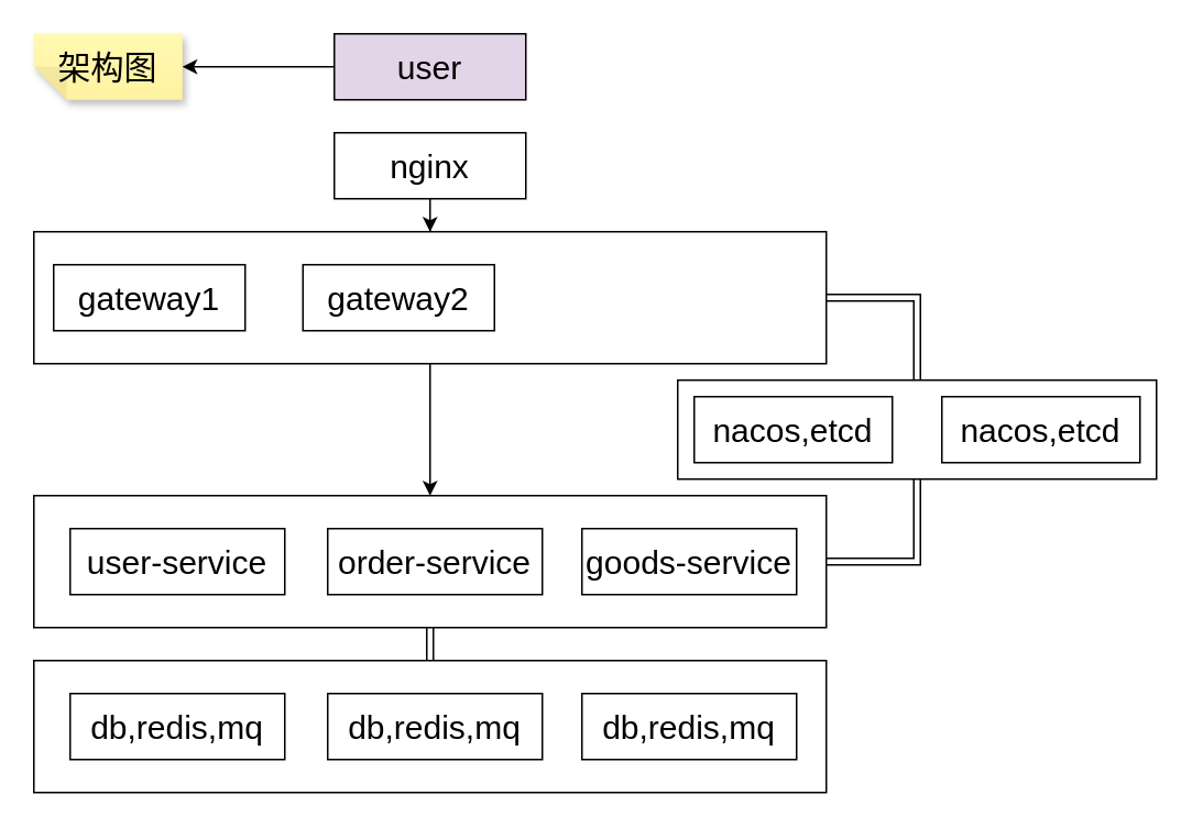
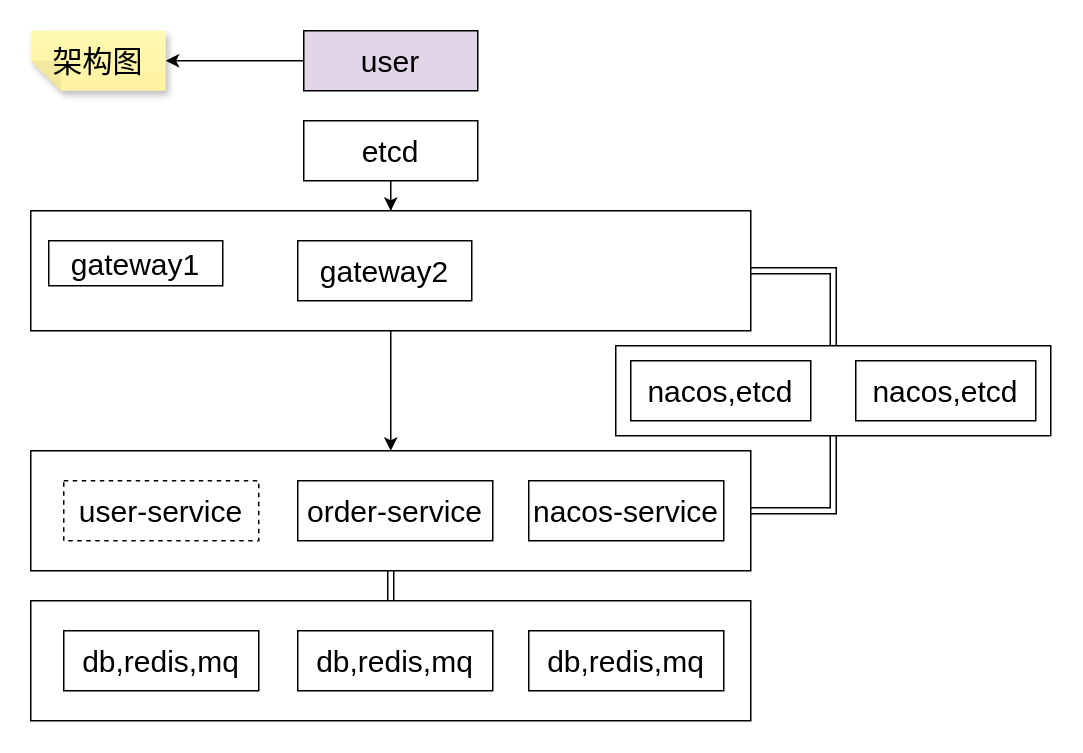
- <mxCell id="6" value="&lt;font style=&quot;font-size: 20px;&quot;&gt;nginx&lt;/font&gt;" style="rounded=0;whiteSpace=wrap;html=1;" vertex="1" parent="1"><mxGeometry x="202" y="80" width="116" height="40" as="geometry" /></mxCell>
+ <mxCell id="6" value="&lt;font style=&quot;font-size: 20px;&quot;&gt;etcd&lt;/font&gt;" style="rounded=0;whiteSpace=wrap;html=1;" vertex="1" parent="1"><mxGeometry x="202" y="80" width="116" height="40" as="geometry" /></mxCell>
- <mxCell id="14" value="&lt;span style=&quot;font-size: 20px;&quot;&gt;gateway1&lt;/span&gt;" style="rounded=0;whiteSpace=wrap;html=1;" vertex="1" parent="12"><mxGeometry x="12" y="20" width="116" height="40" as="geometry" /></mxCell>
+ <mxCell id="14" value="&lt;span style=&quot;font-size: 20px;&quot;&gt;gateway1&lt;/span&gt;" style="rounded=0;whiteSpace=wrap;html=1;" vertex="1" parent="12"><mxGeometry x="12" y="20" width="116" height="30" as="geometry" /></mxCell>
- <mxCell id="15" value="&lt;span style=&quot;font-size: 20px;&quot;&gt;gateway2&lt;/span&gt;" style="rounded=0;whiteSpace=wrap;html=1;" vertex="1" parent="12"><mxGeometry x="163" y="20" width="116" height="40" as="geometry" /></mxCell>
+ <mxCell id="15" value="&lt;span style=&quot;font-size: 20px;&quot;&gt;gateway2&lt;/span&gt;" style="rounded=0;whiteSpace=wrap;html=1;" vertex="1" parent="12"><mxGeometry x="178" y="20" width="116" height="40" as="geometry" /></mxCell>
- <mxCell id="9" value="user-service" style="rounded=0;whiteSpace=wrap;html=1;fontSize=20;" vertex="1" parent="7"><mxGeometry x="22" y="20" width="130" height="40" as="geometry" /></mxCell>
+ <mxCell id="9" value="user-service" style="rounded=0;whiteSpace=wrap;html=1;fontSize=20;dashed=1;" vertex="1" parent="7"><mxGeometry x="22" y="20" width="130" height="40" as="geometry" /></mxCell>
- <mxCell id="11" value="goods-service" style="rounded=0;whiteSpace=wrap;html=1;fontSize=20;" vertex="1" parent="7"><mxGeometry x="332" y="20" width="130" height="40" as="geometry" /></mxCell>
+ <mxCell id="11" value="nacos-service" style="rounded=0;whiteSpace=wrap;html=1;fontSize=20;" vertex="1" parent="7"><mxGeometry x="332" y="20" width="130" height="40" as="geometry" /></mxCell>
